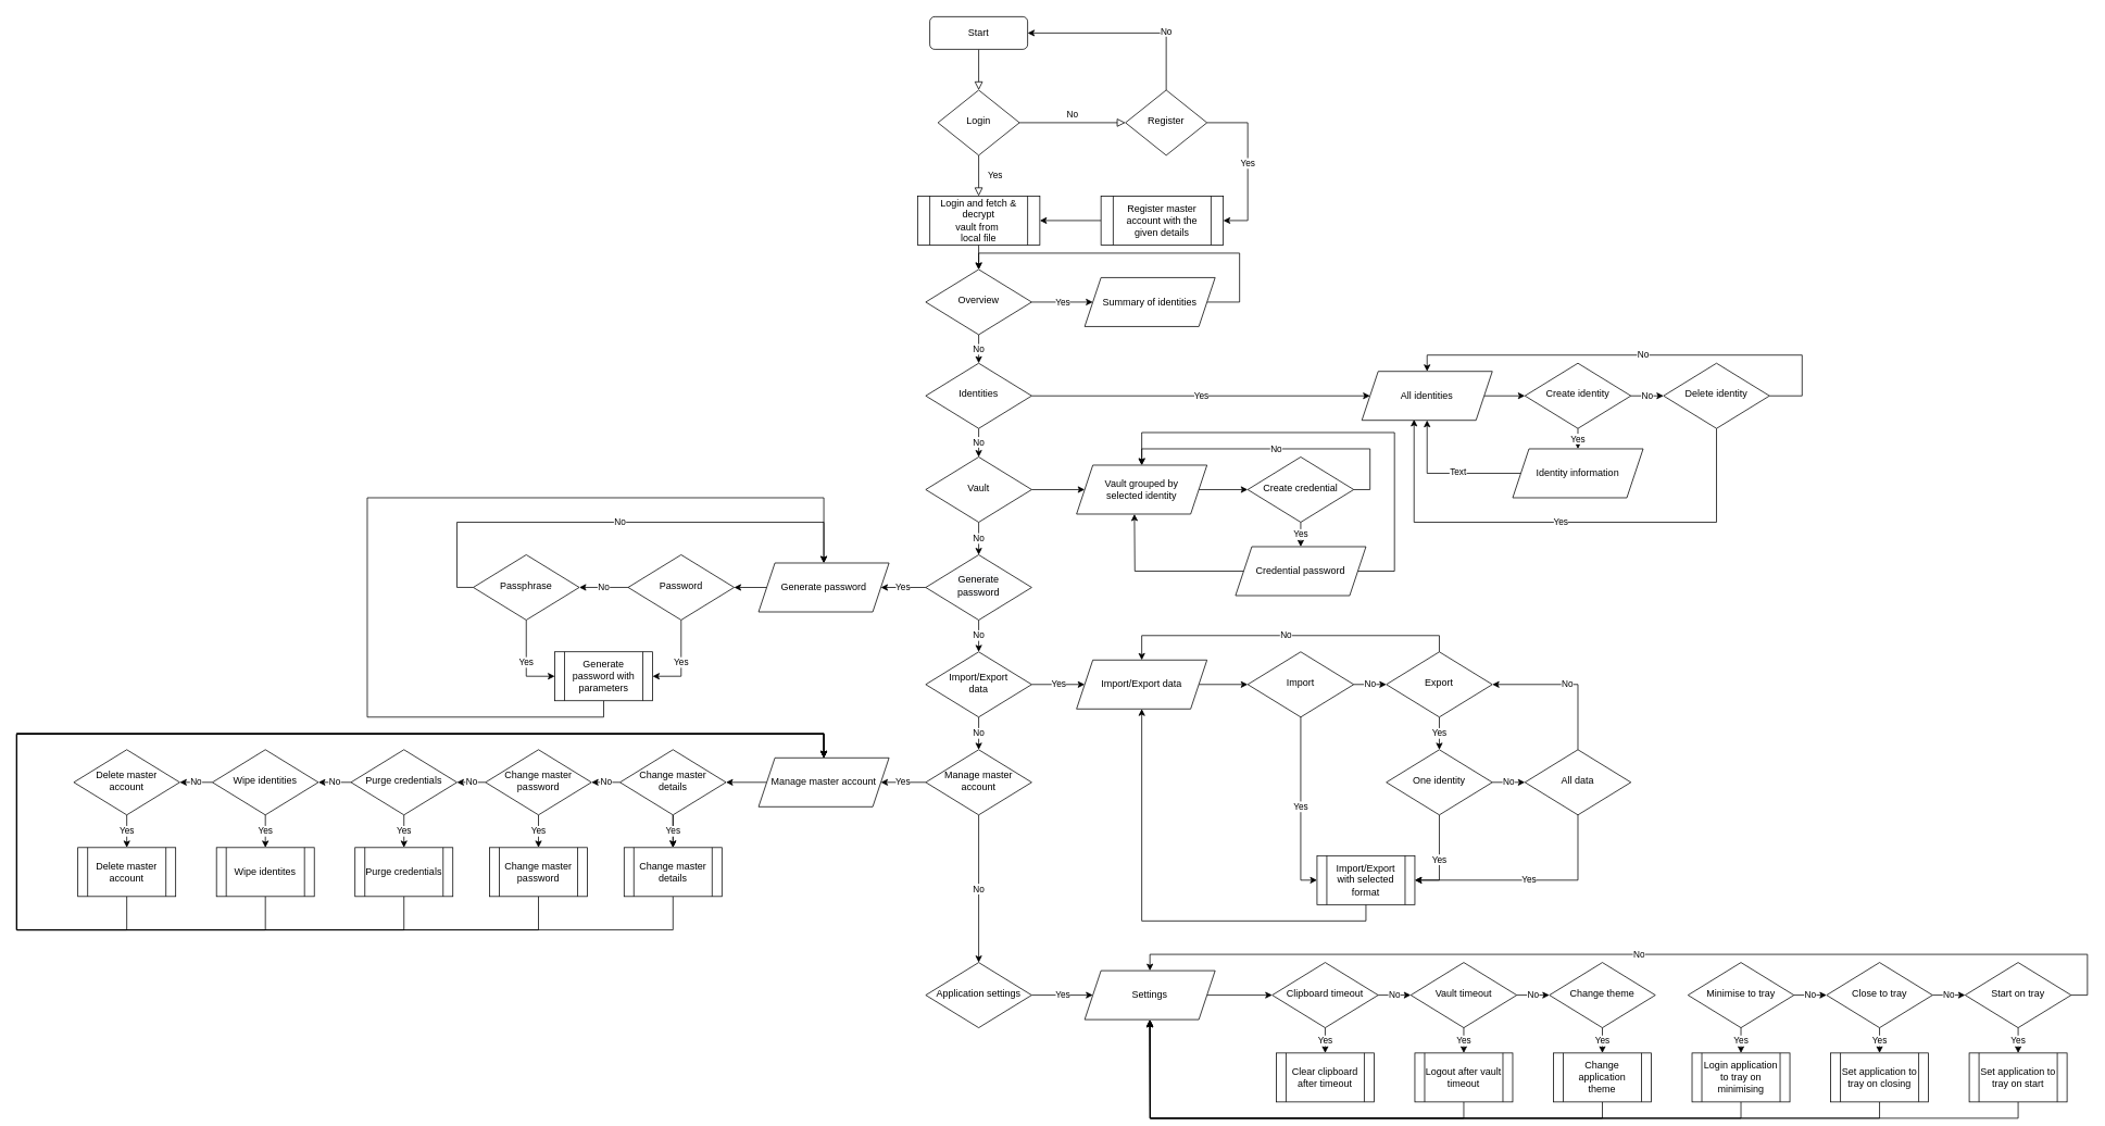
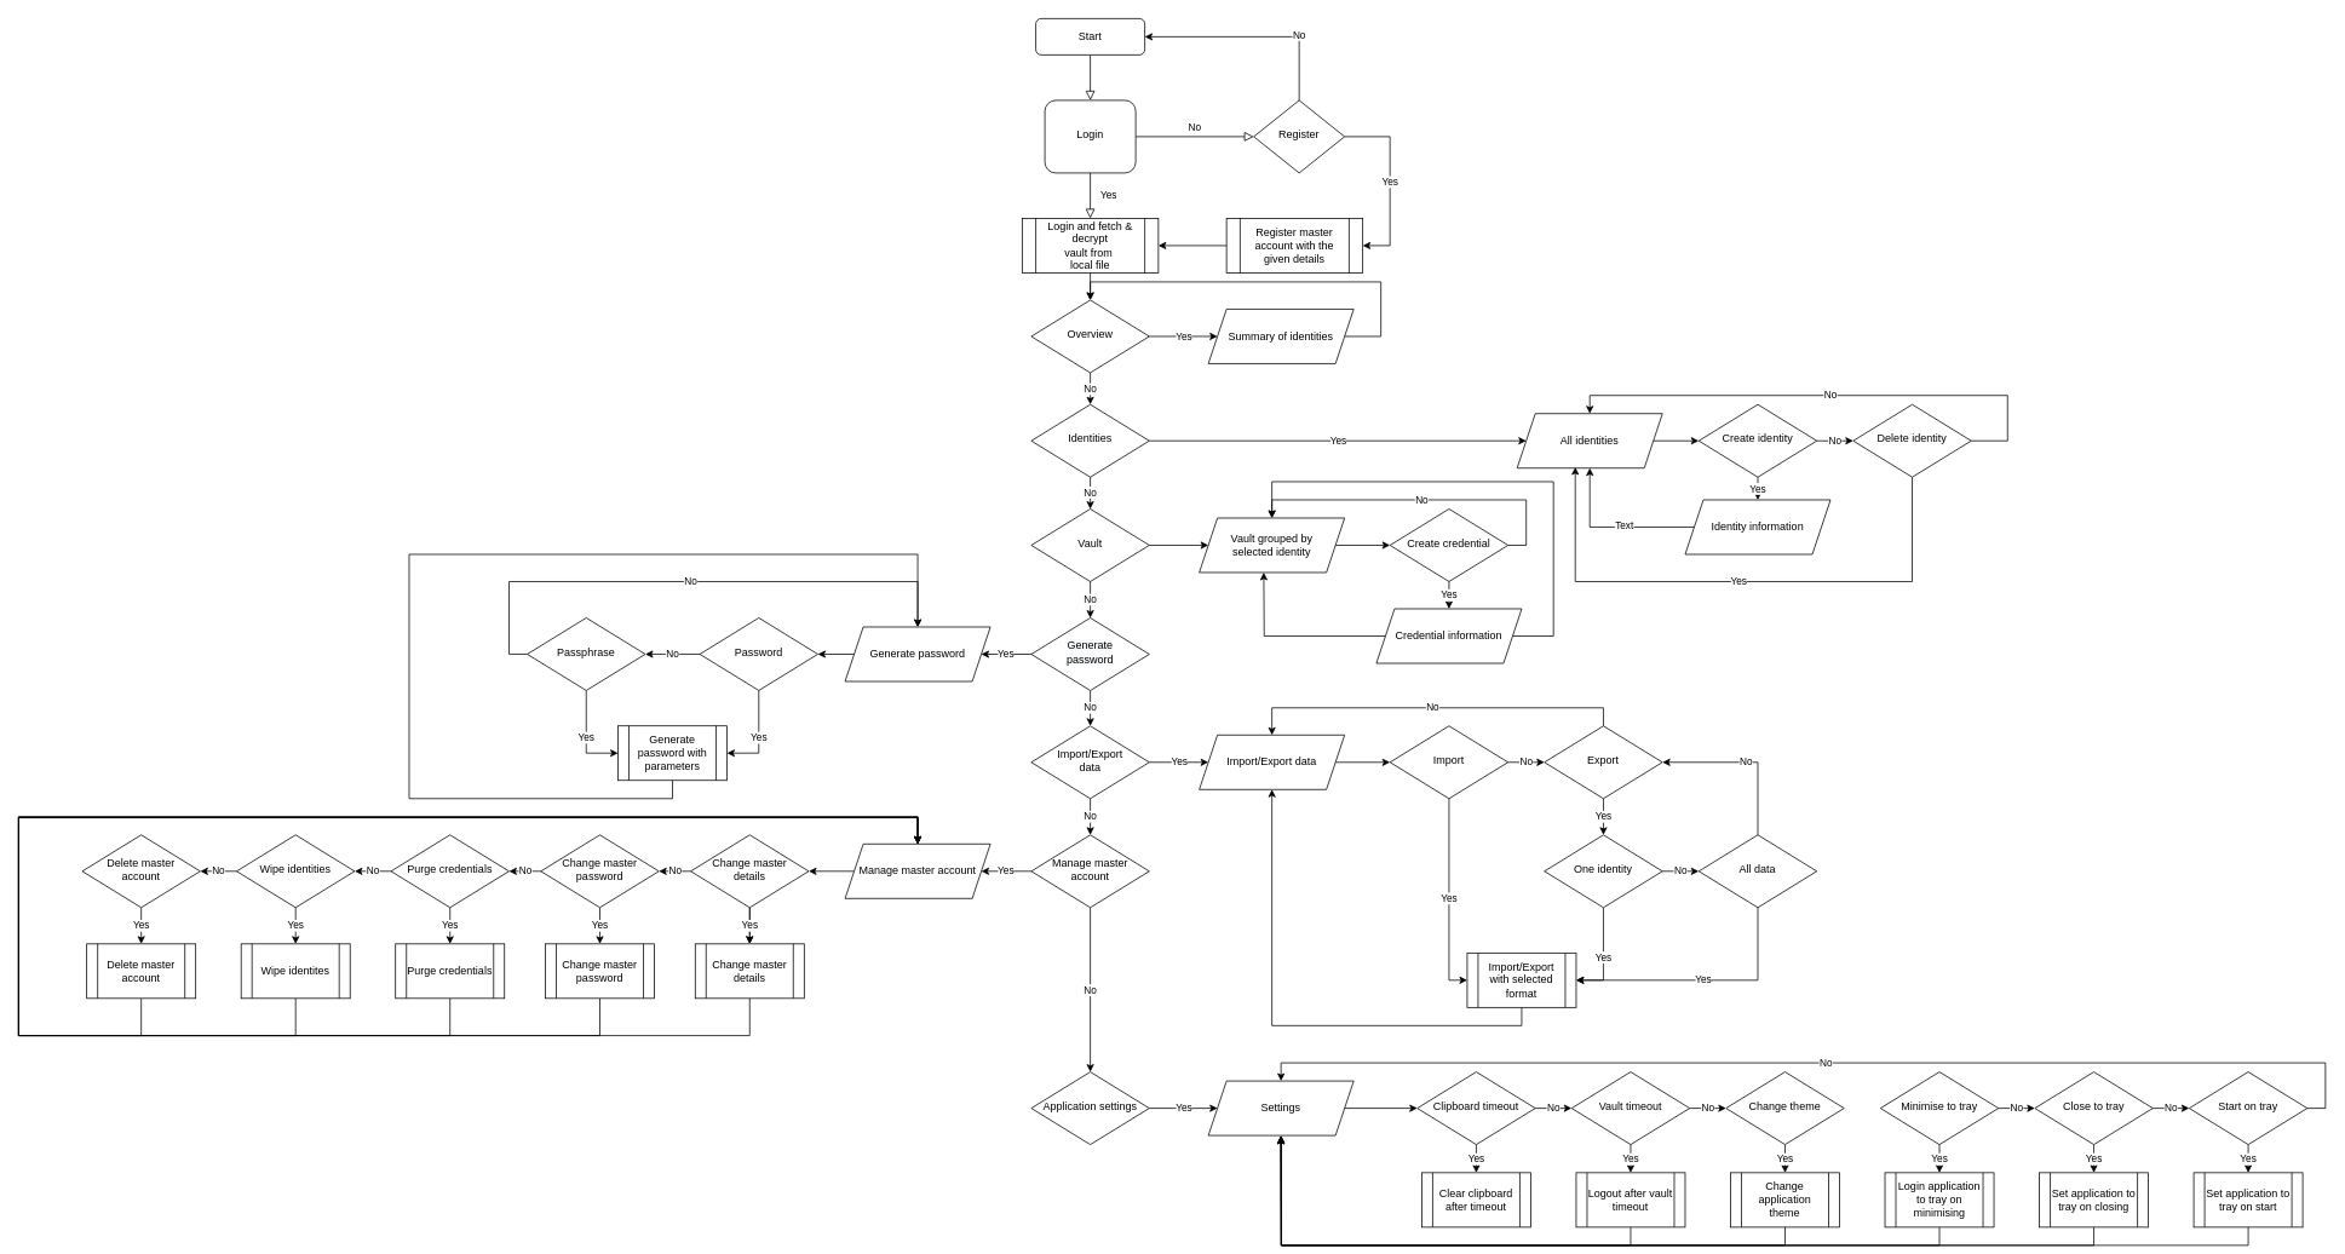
- <mxCell id="6" value="Login" style="rhombus;whiteSpace=wrap;html=1;shadow=0;fontFamily=Helvetica;fontSize=12;align=center;strokeWidth=1;spacing=6;spacingTop=-4;" parent="1" vertex="1"><mxGeometry x="1150" y="110" width="100" height="80" as="geometry" /></mxCell>
+ <mxCell id="6" value="Login" style="whiteSpace=wrap;html=1;shadow=0;fontFamily=Helvetica;fontSize=12;align=center;strokeWidth=1;spacing=6;spacingTop=-4;rounded=1;" parent="1" vertex="1"><mxGeometry x="1150" y="110" width="100" height="80" as="geometry" /></mxCell>
- <mxCell id="53" value="Credential password" style="shape=parallelogram;perimeter=parallelogramPerimeter;whiteSpace=wrap;html=1;fixedSize=1;" parent="1" vertex="1"><mxGeometry x="1515" y="670" width="160" height="60" as="geometry" /></mxCell>
+ <mxCell id="53" value="Credential information" style="shape=parallelogram;perimeter=parallelogramPerimeter;whiteSpace=wrap;html=1;fixedSize=1;" parent="1" vertex="1"><mxGeometry x="1515" y="670" width="160" height="60" as="geometry" /></mxCell>
